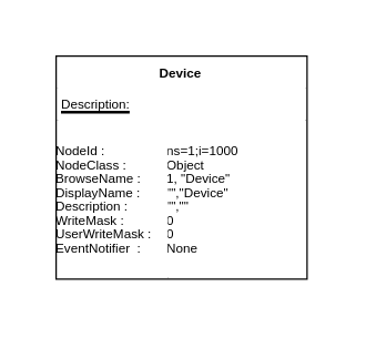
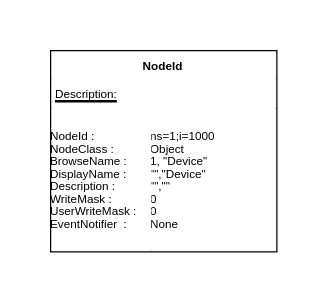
- <mxCell id="4" value="&lt;h6&gt;&lt;p style=&quot;margin: 0px; font-weight: 400; font-stretch: normal; font-size: 4.7px; line-height: normal; font-family: Arial; font-size-adjust: none; font-kerning: auto; font-variant-alternates: normal; font-variant-ligatures: normal; font-variant-numeric: normal; font-variant-east-asian: normal; font-variant-position: normal; font-feature-settings: normal; font-optical-sizing: auto; font-variation-settings: normal; text-align: start;&quot; class=&quot;p1&quot;&gt;&lt;b&gt;Device&lt;/b&gt;&lt;/p&gt;&lt;/h6&gt;" style="rounded=0;whiteSpace=wrap;html=1;imageAspect=1;fillColor=default;strokeColor=none;movable=1;resizable=1;rotatable=1;deletable=1;editable=1;locked=0;connectable=1;" vertex="1" parent="2"><mxGeometry width="90" height="11.429" as="geometry" /></mxCell>
+ <mxCell id="4" value="&lt;h6&gt;&lt;p style=&quot;margin: 0px; font-weight: 400; font-stretch: normal; font-size: 4.7px; line-height: normal; font-family: Arial; font-size-adjust: none; font-kerning: auto; font-variant-alternates: normal; font-variant-ligatures: normal; font-variant-numeric: normal; font-variant-east-asian: normal; font-variant-position: normal; font-feature-settings: normal; font-optical-sizing: auto; font-variation-settings: normal; text-align: start;&quot; class=&quot;p1&quot;&gt;&lt;b&gt;NodeId&lt;/b&gt;&lt;/p&gt;&lt;/h6&gt;" style="rounded=0;whiteSpace=wrap;html=1;imageAspect=1;fillColor=default;strokeColor=none;movable=1;resizable=1;rotatable=1;deletable=1;editable=1;locked=0;connectable=1;" vertex="1" parent="2"><mxGeometry width="90" height="11.429" as="geometry" /></mxCell>
